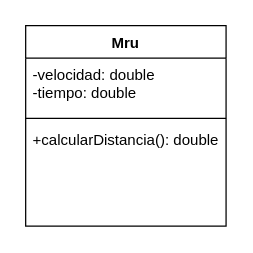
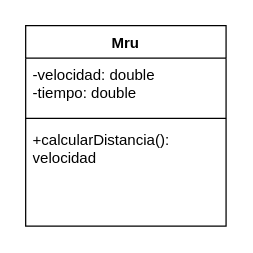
- <mxCell id="5" value="&lt;div&gt;+calcularDistancia(): double&lt;/div&gt;" style="text;strokeColor=none;fillColor=none;align=left;verticalAlign=top;spacingLeft=4;spacingRight=4;overflow=hidden;rotatable=0;points=[[0,0.5],[1,0.5]];portConstraint=eastwest;whiteSpace=wrap;html=1;" parent="2" vertex="1"><mxGeometry y="78" width="160" height="82" as="geometry" /></mxCell>
+ <mxCell id="5" value="&lt;div&gt;+calcularDistancia(): velocidad&lt;/div&gt;" style="text;strokeColor=none;fillColor=none;align=left;verticalAlign=top;spacingLeft=4;spacingRight=4;overflow=hidden;rotatable=0;points=[[0,0.5],[1,0.5]];portConstraint=eastwest;whiteSpace=wrap;html=1;" parent="2" vertex="1"><mxGeometry y="78" width="160" height="82" as="geometry" /></mxCell>
